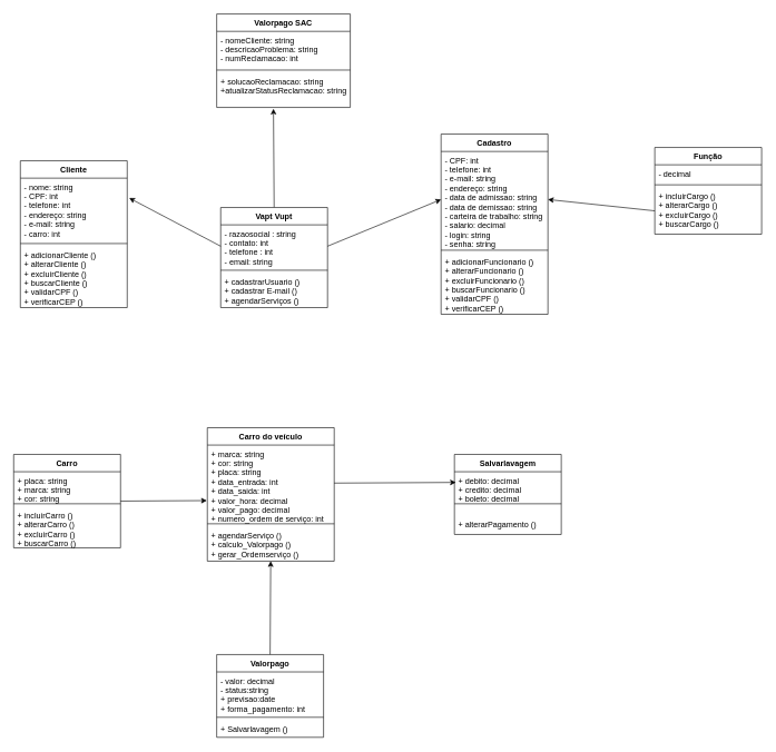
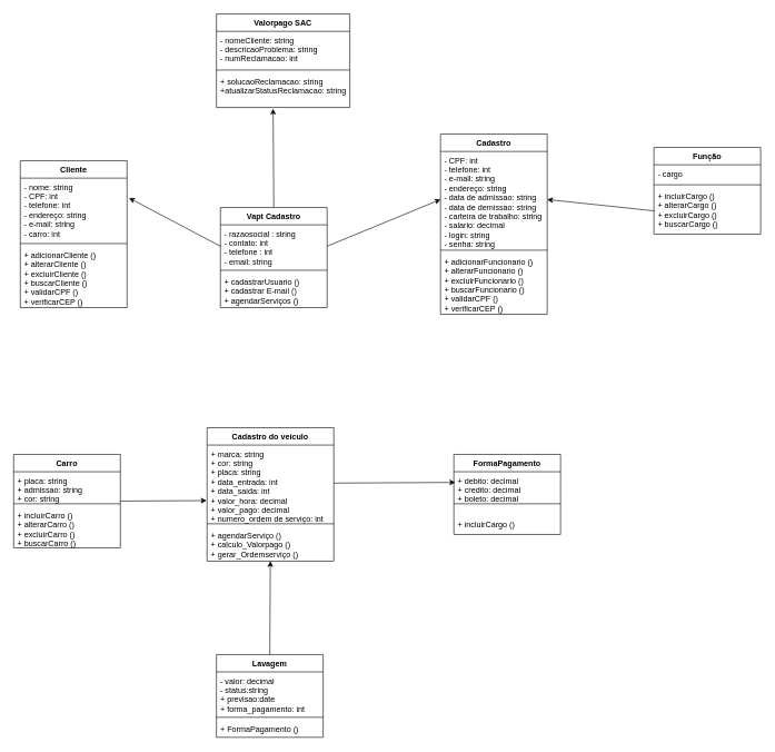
- <mxCell id="41" value="- decimal" style="text;strokeColor=none;fillColor=none;align=left;verticalAlign=top;spacingLeft=4;spacingRight=4;overflow=hidden;rotatable=0;points=[[0,0.5],[1,0.5]];portConstraint=eastwest;" vertex="1" parent="40"><mxGeometry y="26" width="160" height="26" as="geometry" /></mxCell>
+ <mxCell id="41" value="- cargo" style="text;strokeColor=none;fillColor=none;align=left;verticalAlign=top;spacingLeft=4;spacingRight=4;overflow=hidden;rotatable=0;points=[[0,0.5],[1,0.5]];portConstraint=eastwest;" vertex="1" parent="40"><mxGeometry y="26" width="160" height="26" as="geometry" /></mxCell>
- <mxCell id="3" value="Vapt Vupt" style="swimlane;fontStyle=1;align=center;verticalAlign=top;childLayout=stackLayout;horizontal=1;startSize=26;horizontalStack=0;resizeParent=1;resizeParentMax=0;resizeLast=0;collapsible=1;marginBottom=0;" vertex="1" parent="1"><mxGeometry x="330" y="310" width="160" height="150" as="geometry"><mxRectangle x="230" y="180" width="100" height="26" as="alternateBounds" /></mxGeometry></mxCell>
+ <mxCell id="3" value="Vapt Cadastro" style="swimlane;fontStyle=1;align=center;verticalAlign=top;childLayout=stackLayout;horizontal=1;startSize=26;horizontalStack=0;resizeParent=1;resizeParentMax=0;resizeLast=0;collapsible=1;marginBottom=0;" vertex="1" parent="1"><mxGeometry x="330" y="310" width="160" height="150" as="geometry"><mxRectangle x="230" y="180" width="100" height="26" as="alternateBounds" /></mxGeometry></mxCell>
- <mxCell id="15" value="Carro do veículo" style="swimlane;fontStyle=1;align=center;verticalAlign=top;childLayout=stackLayout;horizontal=1;startSize=26;horizontalStack=0;resizeParent=1;resizeParentMax=0;resizeLast=0;collapsible=1;marginBottom=0;" vertex="1" parent="1"><mxGeometry x="310" y="640" width="190" height="200" as="geometry" /></mxCell>
+ <mxCell id="15" value="Cadastro do veículo" style="swimlane;fontStyle=1;align=center;verticalAlign=top;childLayout=stackLayout;horizontal=1;startSize=26;horizontalStack=0;resizeParent=1;resizeParentMax=0;resizeLast=0;collapsible=1;marginBottom=0;" vertex="1" parent="1"><mxGeometry x="310" y="640" width="190" height="200" as="geometry" /></mxCell>
- <mxCell id="19" value="Salvarlavagem" style="swimlane;fontStyle=1;align=center;verticalAlign=top;childLayout=stackLayout;horizontal=1;startSize=26;horizontalStack=0;resizeParent=1;resizeParentMax=0;resizeLast=0;collapsible=1;marginBottom=0;" vertex="1" parent="1"><mxGeometry x="680" y="680" width="160" height="120" as="geometry" /></mxCell>
+ <mxCell id="19" value="FormaPagamento" style="swimlane;fontStyle=1;align=center;verticalAlign=top;childLayout=stackLayout;horizontal=1;startSize=26;horizontalStack=0;resizeParent=1;resizeParentMax=0;resizeLast=0;collapsible=1;marginBottom=0;" vertex="1" parent="1"><mxGeometry x="680" y="680" width="160" height="120" as="geometry" /></mxCell>
- <mxCell id="12" value="+ placa: string&#10;+ marca: string&#10;+ cor: string" style="text;strokeColor=none;fillColor=none;align=left;verticalAlign=top;spacingLeft=4;spacingRight=4;overflow=hidden;rotatable=0;points=[[0,0.5],[1,0.5]];portConstraint=eastwest;" vertex="1" parent="11"><mxGeometry y="26" width="160" height="44" as="geometry" /></mxCell>
+ <mxCell id="12" value="+ placa: string&#10;+ admissao: string&#10;+ cor: string" style="text;strokeColor=none;fillColor=none;align=left;verticalAlign=top;spacingLeft=4;spacingRight=4;overflow=hidden;rotatable=0;points=[[0,0.5],[1,0.5]];portConstraint=eastwest;" vertex="1" parent="11"><mxGeometry y="26" width="160" height="44" as="geometry" /></mxCell>
- <mxCell id="22" value="&#10;+ alterarPagamento ()&#10;&#10;" style="text;strokeColor=none;fillColor=none;align=left;verticalAlign=top;spacingLeft=4;spacingRight=4;overflow=hidden;rotatable=0;points=[[0,0.5],[1,0.5]];portConstraint=eastwest;" vertex="1" parent="19"><mxGeometry y="78" width="160" height="42" as="geometry" /></mxCell>
+ <mxCell id="22" value="&#10;+ incluirCargo ()&#10;&#10;" style="text;strokeColor=none;fillColor=none;align=left;verticalAlign=top;spacingLeft=4;spacingRight=4;overflow=hidden;rotatable=0;points=[[0,0.5],[1,0.5]];portConstraint=eastwest;" vertex="1" parent="19"><mxGeometry y="78" width="160" height="42" as="geometry" /></mxCell>
- <mxCell id="36" value="Valorpago" style="swimlane;fontStyle=1;align=center;verticalAlign=top;childLayout=stackLayout;horizontal=1;startSize=26;horizontalStack=0;resizeParent=1;resizeParentMax=0;resizeLast=0;collapsible=1;marginBottom=0;" vertex="1" parent="1"><mxGeometry x="324" y="980" width="160" height="124" as="geometry" /></mxCell>
+ <mxCell id="36" value="Lavagem" style="swimlane;fontStyle=1;align=center;verticalAlign=top;childLayout=stackLayout;horizontal=1;startSize=26;horizontalStack=0;resizeParent=1;resizeParentMax=0;resizeLast=0;collapsible=1;marginBottom=0;" vertex="1" parent="1"><mxGeometry x="324" y="980" width="160" height="124" as="geometry" /></mxCell>
- <mxCell id="39" value="+ Salvarlavagem ()" style="text;strokeColor=none;fillColor=none;align=left;verticalAlign=top;spacingLeft=4;spacingRight=4;overflow=hidden;rotatable=0;points=[[0,0.5],[1,0.5]];portConstraint=eastwest;" vertex="1" parent="36"><mxGeometry y="98" width="160" height="26" as="geometry" /></mxCell>
+ <mxCell id="39" value="+ FormaPagamento ()" style="text;strokeColor=none;fillColor=none;align=left;verticalAlign=top;spacingLeft=4;spacingRight=4;overflow=hidden;rotatable=0;points=[[0,0.5],[1,0.5]];portConstraint=eastwest;" vertex="1" parent="36"><mxGeometry y="98" width="160" height="26" as="geometry" /></mxCell>
